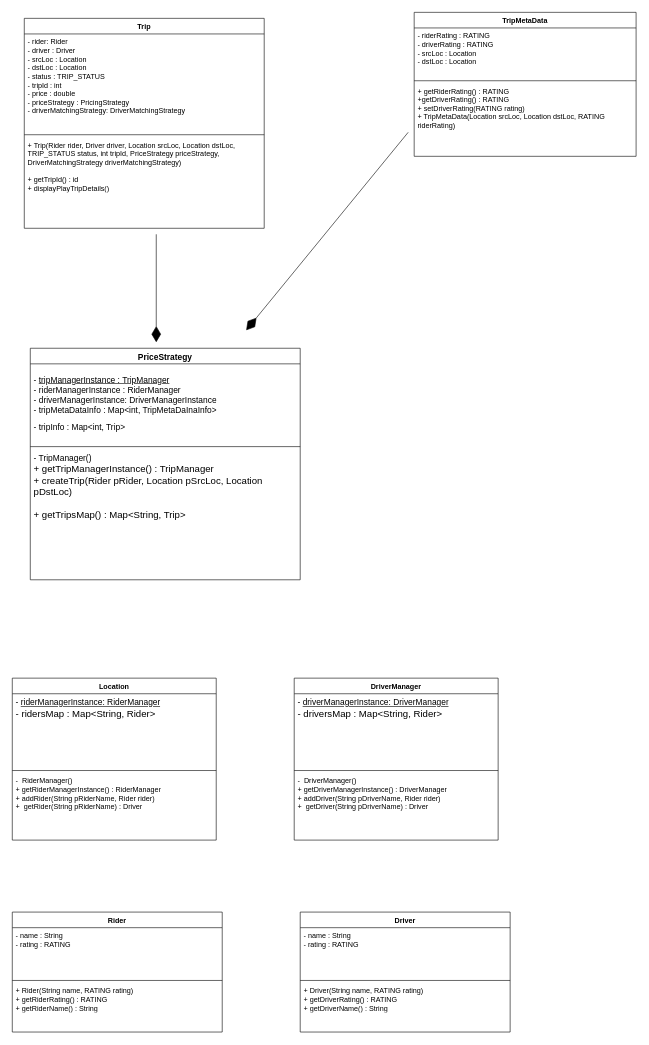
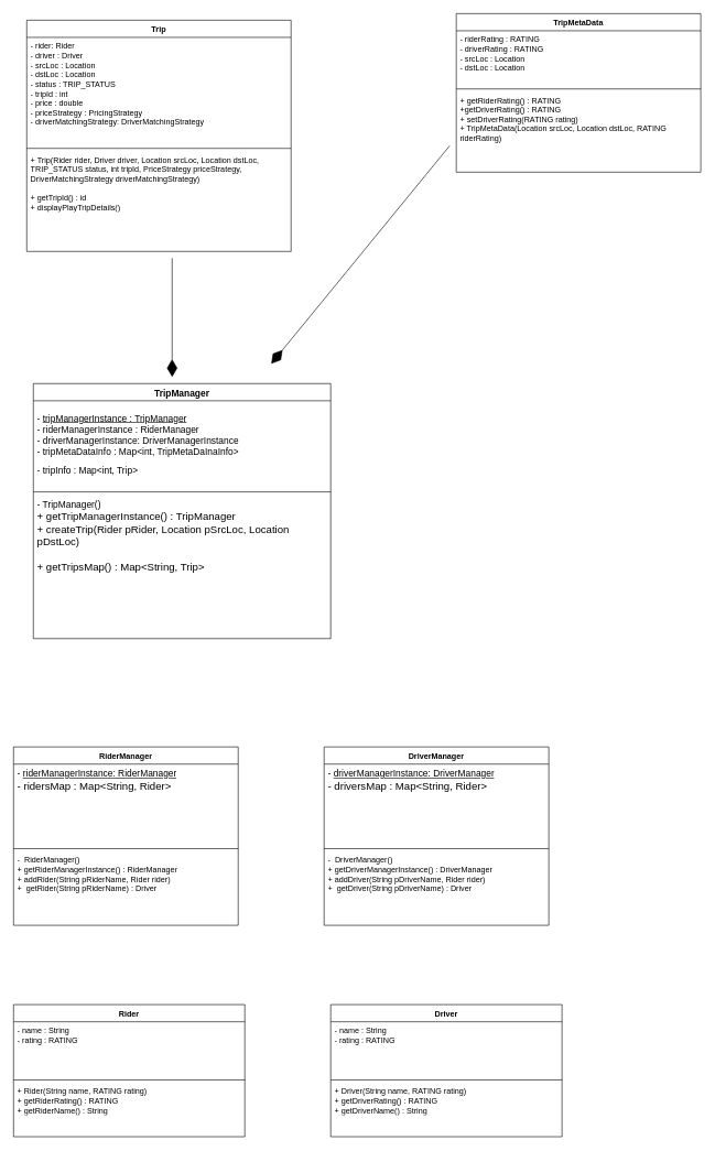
- <mxCell id="6" value="&lt;font style=&quot;font-size: 14px;&quot;&gt;PriceStrategy&lt;/font&gt;" style="swimlane;fontStyle=1;align=center;verticalAlign=top;childLayout=stackLayout;horizontal=1;startSize=26;horizontalStack=0;resizeParent=1;resizeParentMax=0;resizeLast=0;collapsible=1;marginBottom=0;whiteSpace=wrap;html=1;" vertex="1" parent="1"><mxGeometry x="50" y="580" width="450" height="386" as="geometry" /></mxCell>
+ <mxCell id="6" value="&lt;font style=&quot;font-size: 14px;&quot;&gt;TripManager&lt;/font&gt;" style="swimlane;fontStyle=1;align=center;verticalAlign=top;childLayout=stackLayout;horizontal=1;startSize=26;horizontalStack=0;resizeParent=1;resizeParentMax=0;resizeLast=0;collapsible=1;marginBottom=0;whiteSpace=wrap;html=1;" vertex="1" parent="1"><mxGeometry x="50" y="580" width="450" height="386" as="geometry" /></mxCell>
- <mxCell id="20" value="Location" style="swimlane;fontStyle=1;align=center;verticalAlign=top;childLayout=stackLayout;horizontal=1;startSize=26;horizontalStack=0;resizeParent=1;resizeParentMax=0;resizeLast=0;collapsible=1;marginBottom=0;whiteSpace=wrap;html=1;" vertex="1" parent="1"><mxGeometry x="20" y="1130" width="340" height="270" as="geometry" /></mxCell>
+ <mxCell id="20" value="RiderManager" style="swimlane;fontStyle=1;align=center;verticalAlign=top;childLayout=stackLayout;horizontal=1;startSize=26;horizontalStack=0;resizeParent=1;resizeParentMax=0;resizeLast=0;collapsible=1;marginBottom=0;whiteSpace=wrap;html=1;" vertex="1" parent="1"><mxGeometry x="20" y="1130" width="340" height="270" as="geometry" /></mxCell>
